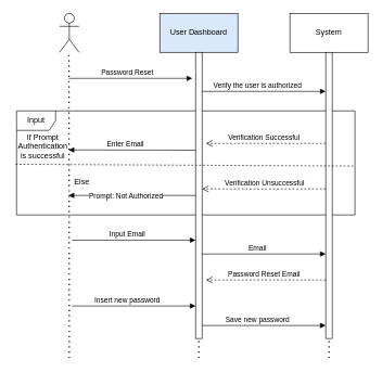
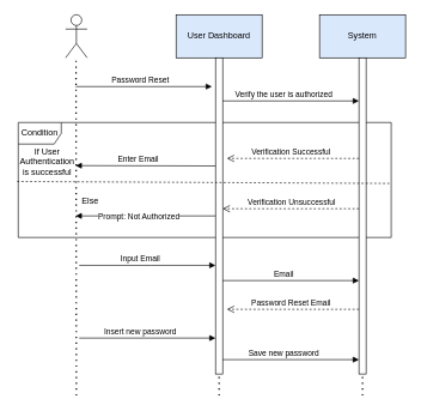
- <mxCell id="5" value="System" style="rounded=0;whiteSpace=wrap;html=1;" vertex="1" parent="1"><mxGeometry x="445" y="20" width="120" height="60" as="geometry" /></mxCell>
+ <mxCell id="5" value="System" style="rounded=0;whiteSpace=wrap;html=1;fillColor=#dae8fc;" vertex="1" parent="1"><mxGeometry x="445" y="20" width="120" height="60" as="geometry" /></mxCell>
- <mxCell id="2" value="Input" style="shape=umlFrame;whiteSpace=wrap;html=1;" vertex="1" parent="1"><mxGeometry x="25" y="170" width="520" height="160" as="geometry" /></mxCell>
+ <mxCell id="2" value="Condition" style="shape=umlFrame;whiteSpace=wrap;html=1;" vertex="1" parent="1"><mxGeometry x="25" y="170" width="520" height="160" as="geometry" /></mxCell>
- <mxCell id="15" value="If Prompt&lt;br&gt;Authentication&lt;br&gt;is successful" style="text;html=1;align=center;verticalAlign=middle;resizable=0;points=[];autosize=1;strokeColor=none;fillColor=none;" vertex="1" parent="1"><mxGeometry x="20" y="200" width="90" height="50" as="geometry" /></mxCell>
+ <mxCell id="15" value="If User&lt;br&gt;Authentication&lt;br&gt;is successful" style="text;html=1;align=center;verticalAlign=middle;resizable=0;points=[];autosize=1;strokeColor=none;fillColor=none;" vertex="1" parent="1"><mxGeometry x="20" y="200" width="90" height="50" as="geometry" /></mxCell>
